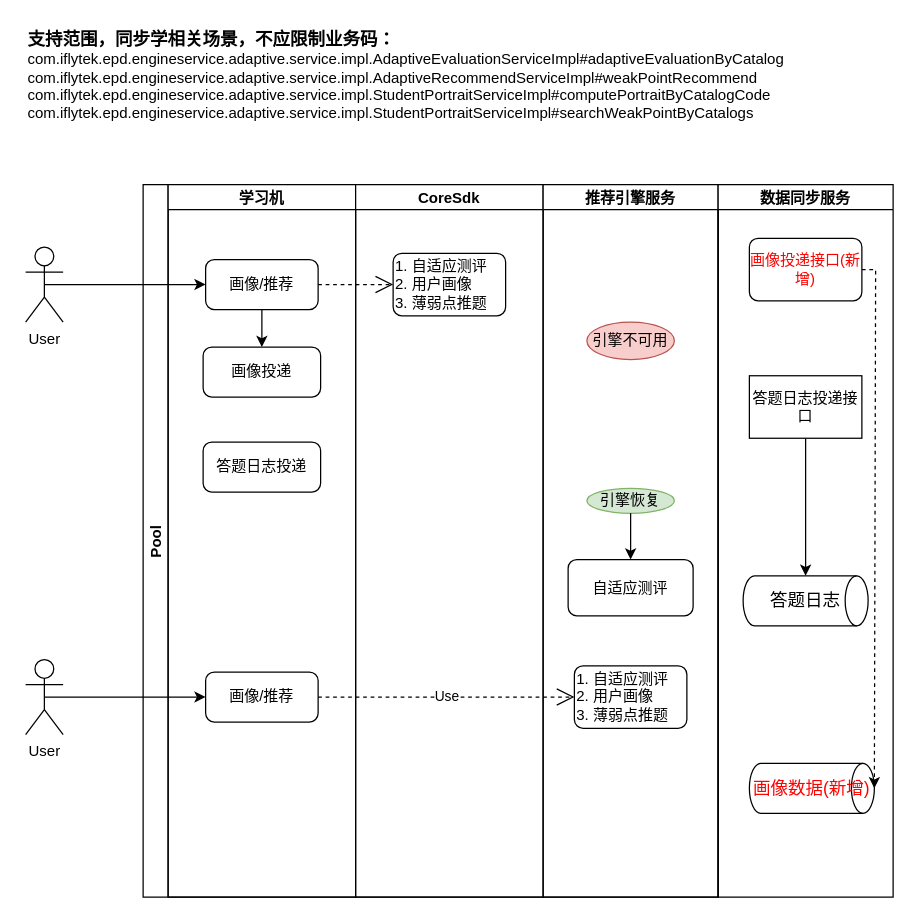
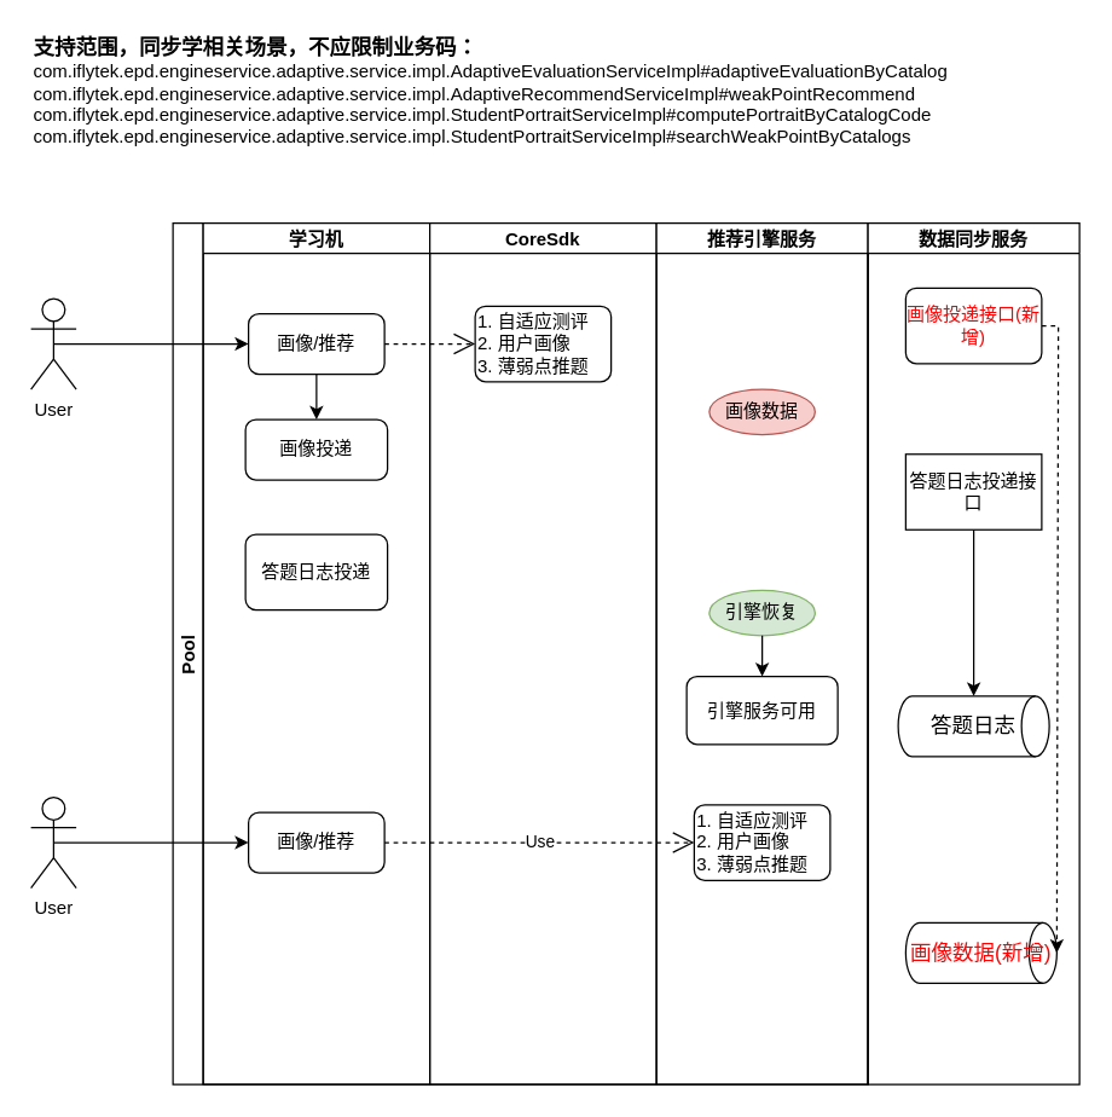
- <mxCell id="14" value="引擎不可用" style="strokeWidth=1;html=1;shape=mxgraph.flowchart.start_1;whiteSpace=wrap;fillColor=#f8cecc;strokeColor=#b85450;" vertex="1" parent="13"><mxGeometry x="35" y="110" width="70" height="30" as="geometry" /></mxCell>
+ <mxCell id="14" value="画像数据" style="strokeWidth=1;html=1;shape=mxgraph.flowchart.start_1;whiteSpace=wrap;fillColor=#f8cecc;strokeColor=#b85450;" vertex="1" parent="13"><mxGeometry x="35" y="110" width="70" height="30" as="geometry" /></mxCell>
- <mxCell id="8" value="答题日志投递" style="rounded=1;whiteSpace=wrap;html=1;absoluteArcSize=1;arcSize=14;strokeWidth=1;fontFamily=Helvetica;" vertex="1" parent="3"><mxGeometry x="28" y="206" width="94" height="40" as="geometry" /></mxCell>
+ <mxCell id="8" value="答题日志投递" style="rounded=1;whiteSpace=wrap;html=1;absoluteArcSize=1;arcSize=14;strokeWidth=1;fontFamily=Helvetica;" vertex="1" parent="3"><mxGeometry x="28" y="206" width="94" height="50" as="geometry" /></mxCell>
- <mxCell id="15" value="引擎恢复" style="strokeWidth=1;html=1;shape=mxgraph.flowchart.start_1;whiteSpace=wrap;fillColor=#d5e8d4;strokeColor=#82b366;" vertex="1" parent="13"><mxGeometry x="35" y="243" width="70" height="20" as="geometry" /></mxCell>
+ <mxCell id="15" value="引擎恢复" style="strokeWidth=1;html=1;shape=mxgraph.flowchart.start_1;whiteSpace=wrap;fillColor=#d5e8d4;strokeColor=#82b366;" vertex="1" parent="13"><mxGeometry x="35" y="243" width="70" height="30" as="geometry" /></mxCell>
- <mxCell id="17" value="自适应测评" style="rounded=1;whiteSpace=wrap;html=1;absoluteArcSize=1;arcSize=14;strokeWidth=1;fontFamily=Helvetica;" vertex="1" parent="13"><mxGeometry x="20" y="300" width="100" height="45" as="geometry" /></mxCell>
+ <mxCell id="17" value="引擎服务可用" style="rounded=1;whiteSpace=wrap;html=1;absoluteArcSize=1;arcSize=14;strokeWidth=1;fontFamily=Helvetica;" vertex="1" parent="13"><mxGeometry x="20" y="300" width="100" height="45" as="geometry" /></mxCell>
